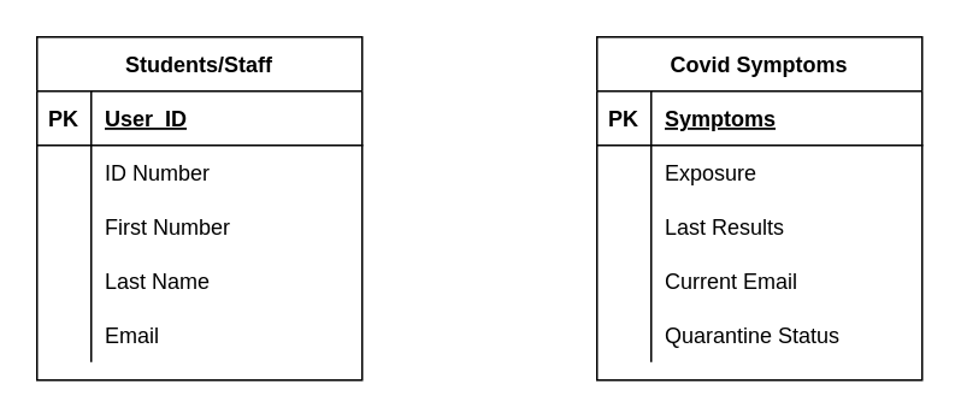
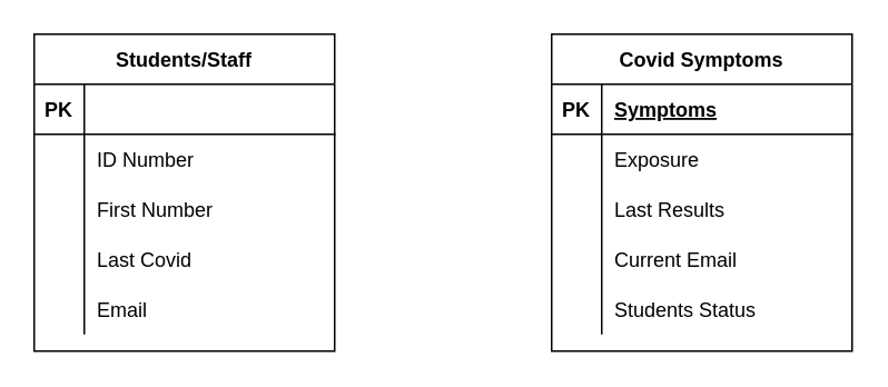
- <mxCell id="5" value="User_ID" style="shape=partialRectangle;connectable=0;fillColor=none;top=0;left=0;bottom=0;right=0;align=left;spacingLeft=6;fontStyle=5;overflow=hidden;" vertex="1" parent="3"><mxGeometry x="30" width="150" height="30" as="geometry" /></mxCell>
- <mxCell id="14" value="Last Name" style="shape=partialRectangle;connectable=0;fillColor=none;top=0;left=0;bottom=0;right=0;align=left;spacingLeft=6;overflow=hidden;" vertex="1" parent="12"><mxGeometry x="30" width="150" height="30" as="geometry" /></mxCell>
+ <mxCell id="14" value="Last Covid" style="shape=partialRectangle;connectable=0;fillColor=none;top=0;left=0;bottom=0;right=0;align=left;spacingLeft=6;overflow=hidden;" vertex="1" parent="12"><mxGeometry x="30" width="150" height="30" as="geometry" /></mxCell>
- <mxCell id="33" value="Quarantine Status" style="shape=partialRectangle;connectable=0;fillColor=none;top=0;left=0;bottom=0;right=0;align=left;spacingLeft=6;overflow=hidden;" vertex="1" parent="31"><mxGeometry x="30" width="150" height="30" as="geometry" /></mxCell>
+ <mxCell id="33" value="Students Status" style="shape=partialRectangle;connectable=0;fillColor=none;top=0;left=0;bottom=0;right=0;align=left;spacingLeft=6;overflow=hidden;" vertex="1" parent="31"><mxGeometry x="30" width="150" height="30" as="geometry" /></mxCell>
